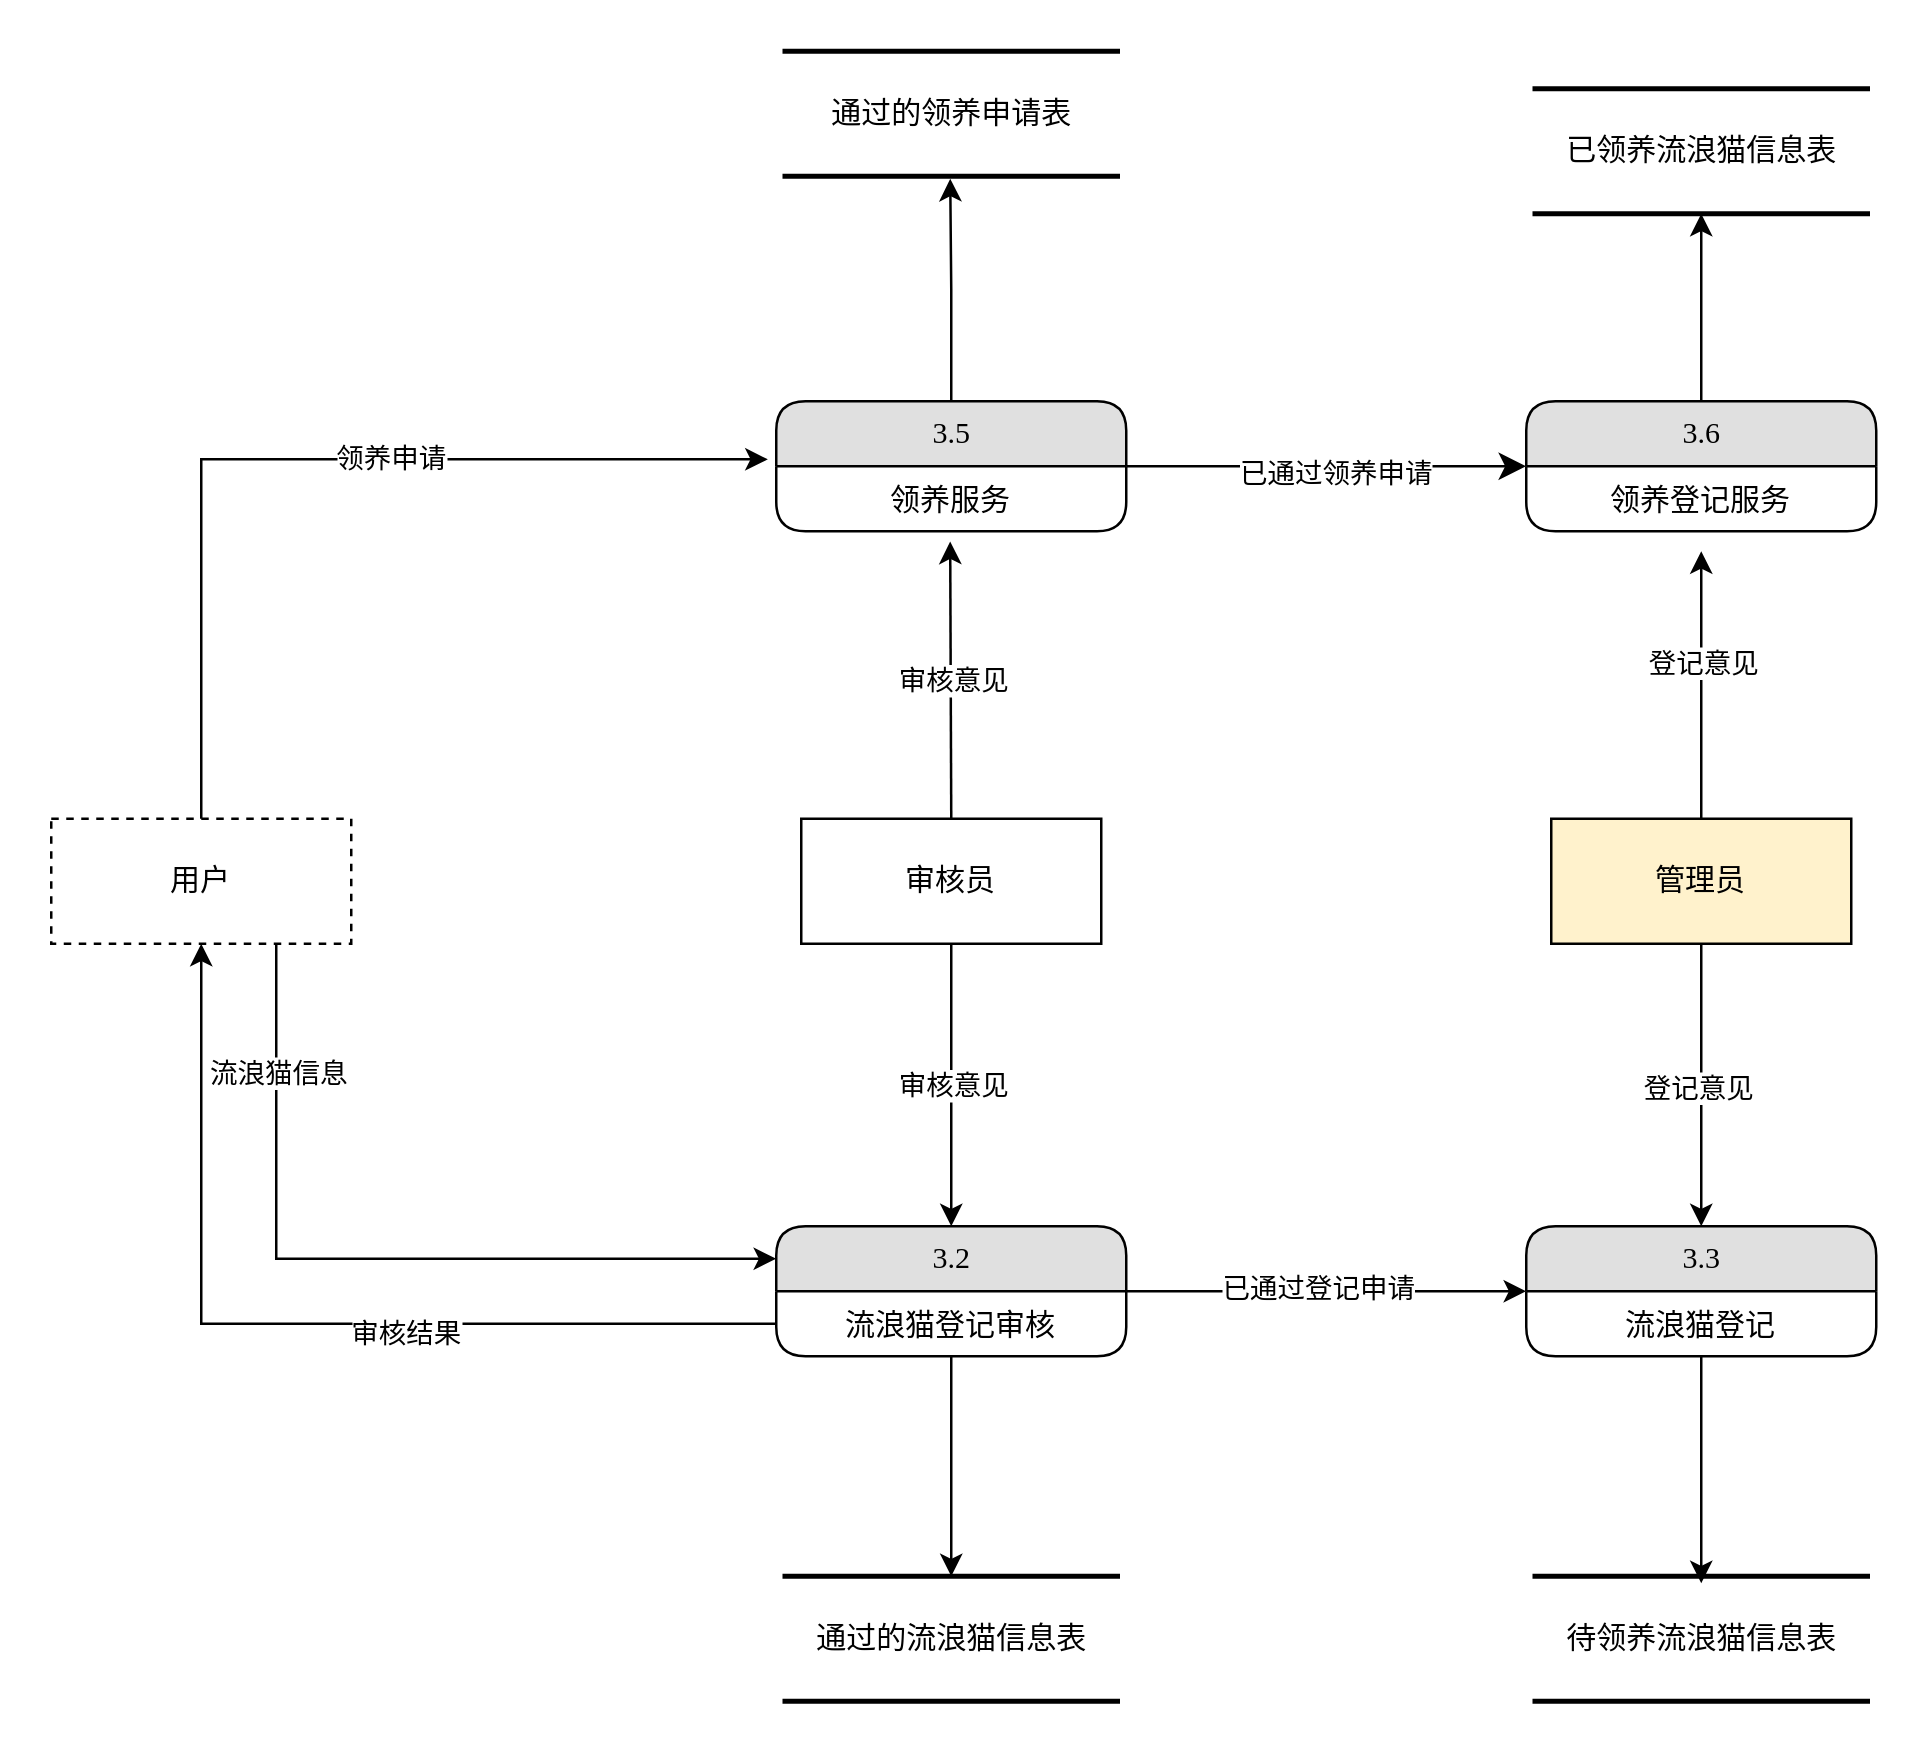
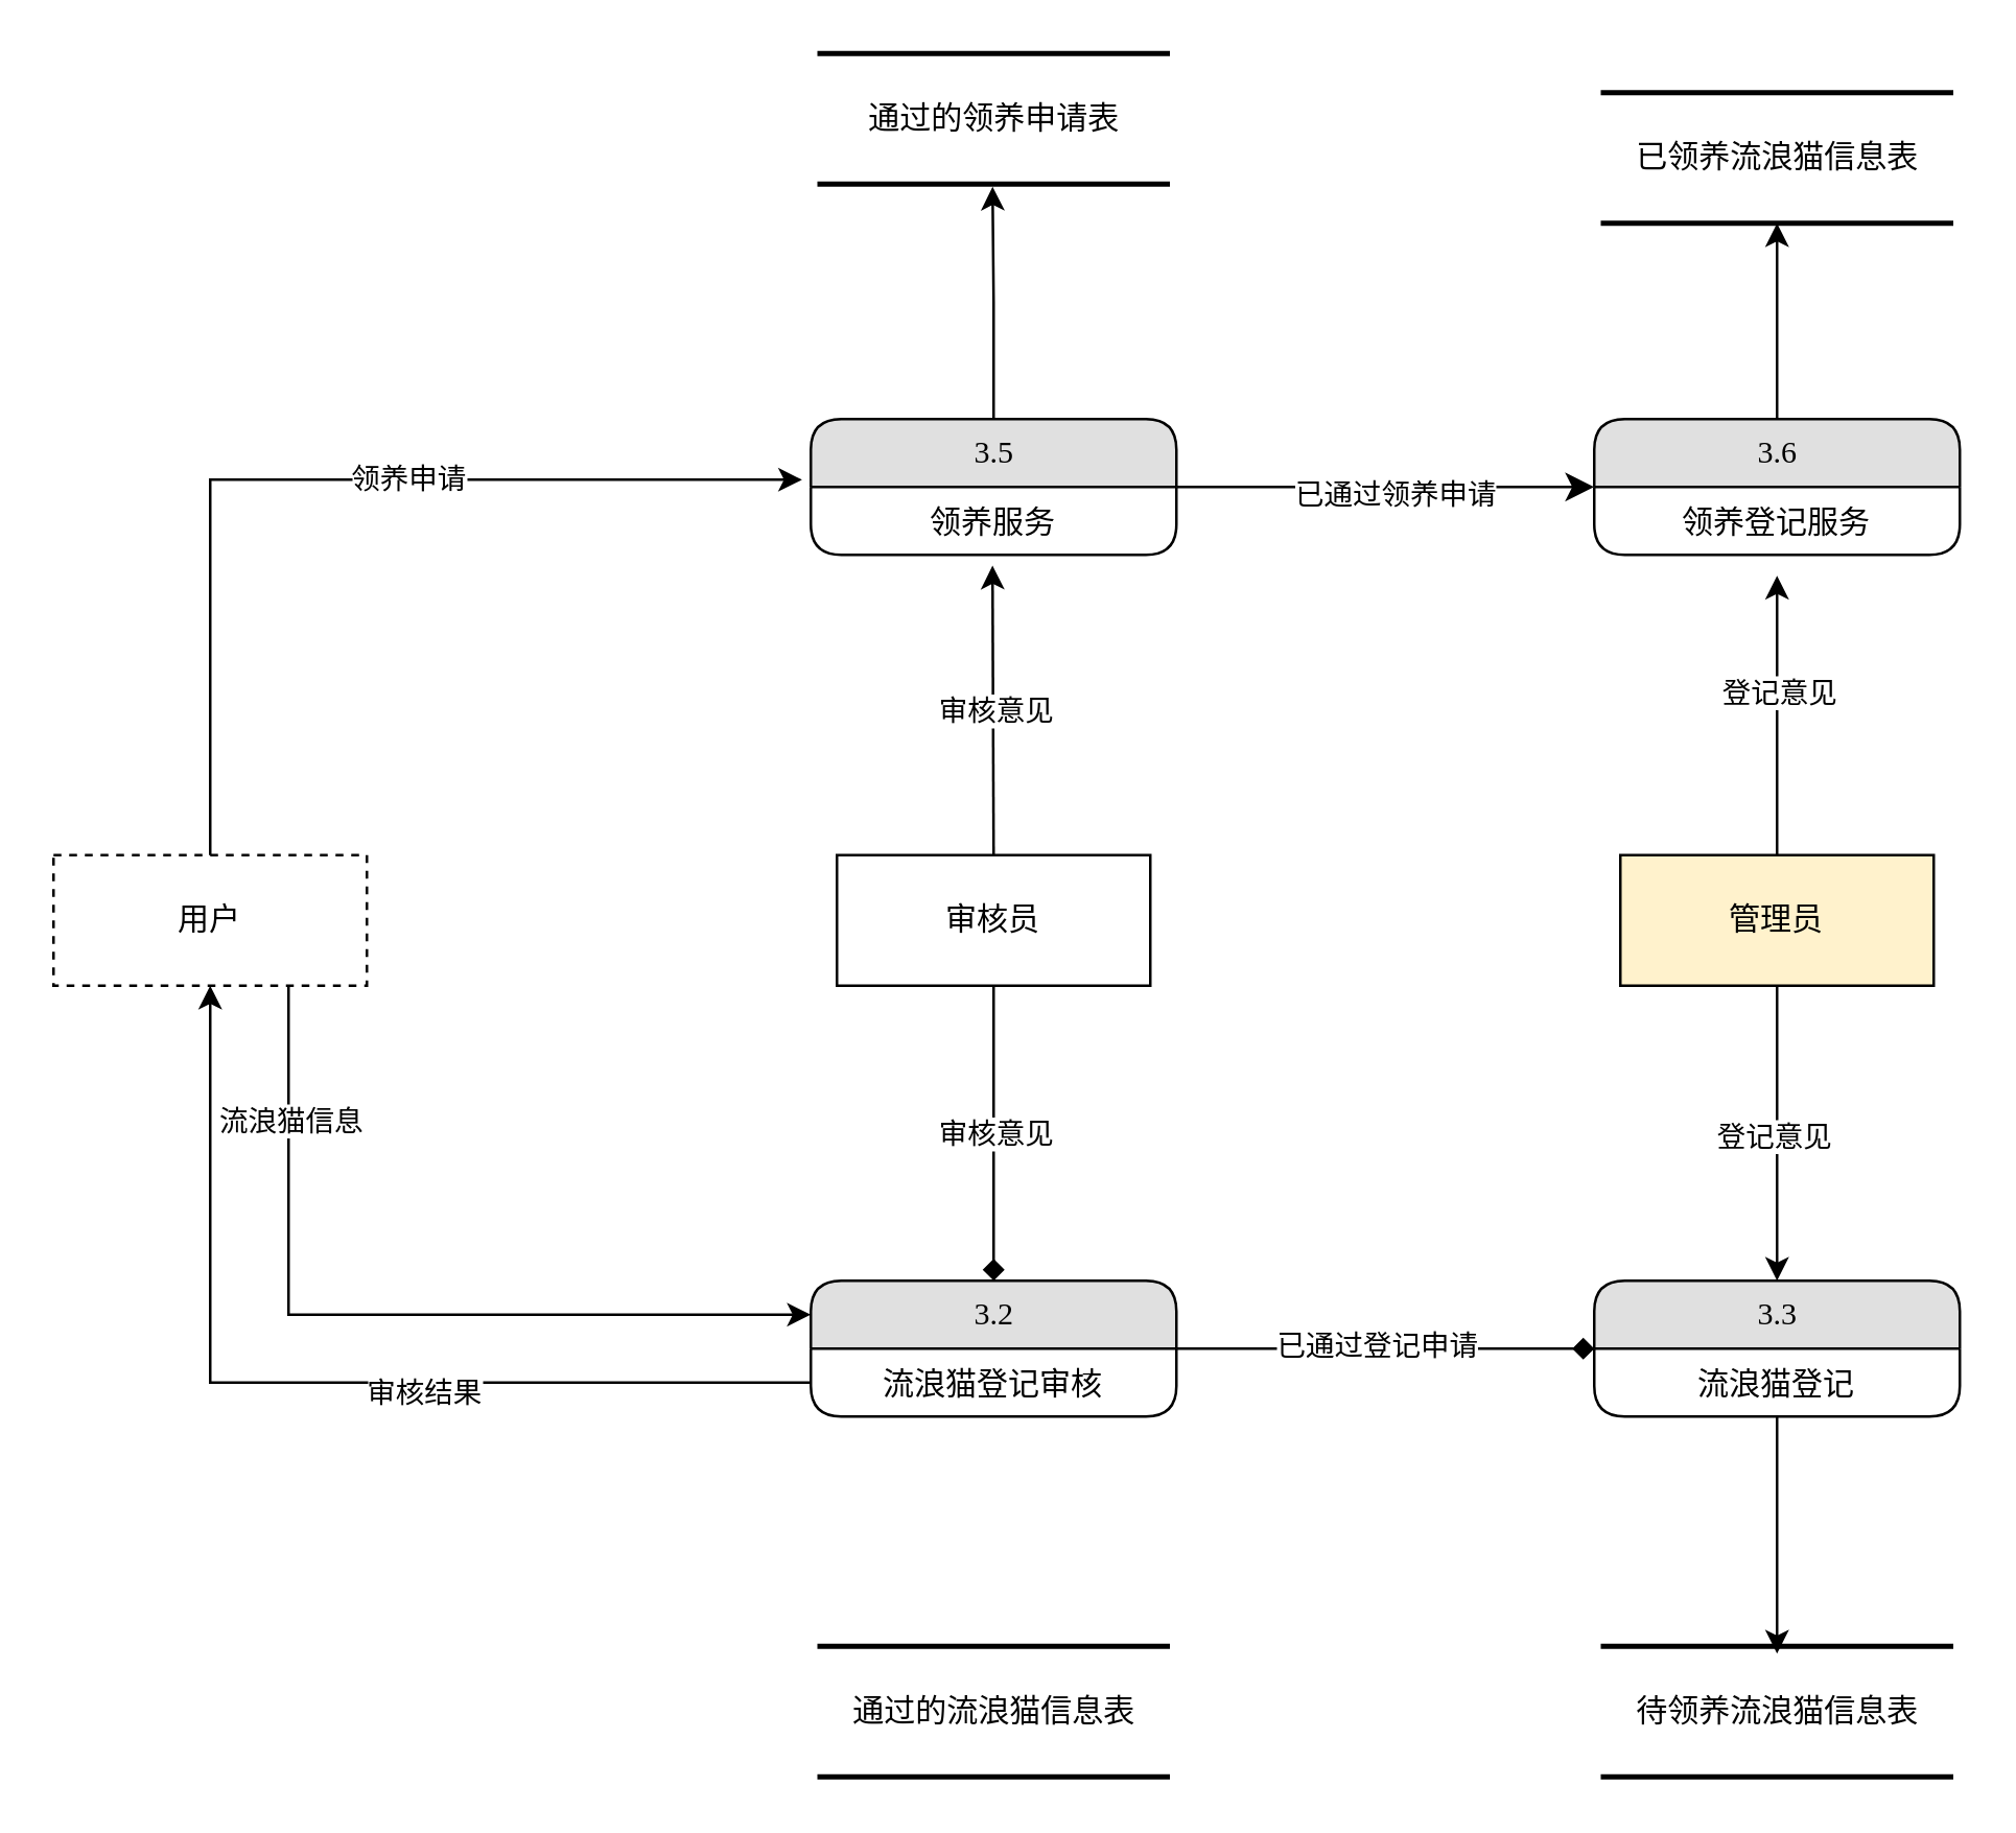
- <mxCell id="23" style="edgeStyle=orthogonalEdgeStyle;rounded=0;orthogonalLoop=1;jettySize=auto;html=1;exitX=0.5;exitY=1;exitDx=0;exitDy=0;entryX=0.5;entryY=0;entryDx=0;entryDy=0;" edge="1" parent="2" source="25" target="16"><mxGeometry relative="1" as="geometry" /></mxCell>
+ <mxCell id="23" style="edgeStyle=orthogonalEdgeStyle;rounded=0;orthogonalLoop=1;jettySize=auto;html=1;exitX=0.5;exitY=1;exitDx=0;exitDy=0;entryX=0.5;entryY=0;entryDx=0;entryDy=0;endArrow=diamond;" edge="1" parent="2" source="25" target="16"><mxGeometry relative="1" as="geometry" /></mxCell>
- <mxCell id="36" style="edgeStyle=orthogonalEdgeStyle;rounded=0;orthogonalLoop=1;jettySize=auto;html=1;exitX=1;exitY=0.5;exitDx=0;exitDy=0;" edge="1" parent="2" source="16" target="18"><mxGeometry relative="1" as="geometry" /></mxCell>
+ <mxCell id="36" style="edgeStyle=orthogonalEdgeStyle;rounded=0;orthogonalLoop=1;jettySize=auto;html=1;exitX=1;exitY=0.5;exitDx=0;exitDy=0;endArrow=diamond;" edge="1" parent="2" source="16" target="18"><mxGeometry relative="1" as="geometry" /></mxCell>
- <mxCell id="30" value="" style="endArrow=classic;html=1;rounded=0;" edge="1" parent="2" source="17" target="3"><mxGeometry width="50" height="50" relative="1" as="geometry"><mxPoint x="530" y="380" as="sourcePoint" /><mxPoint x="580" y="330" as="targetPoint" /></mxGeometry></mxCell>
